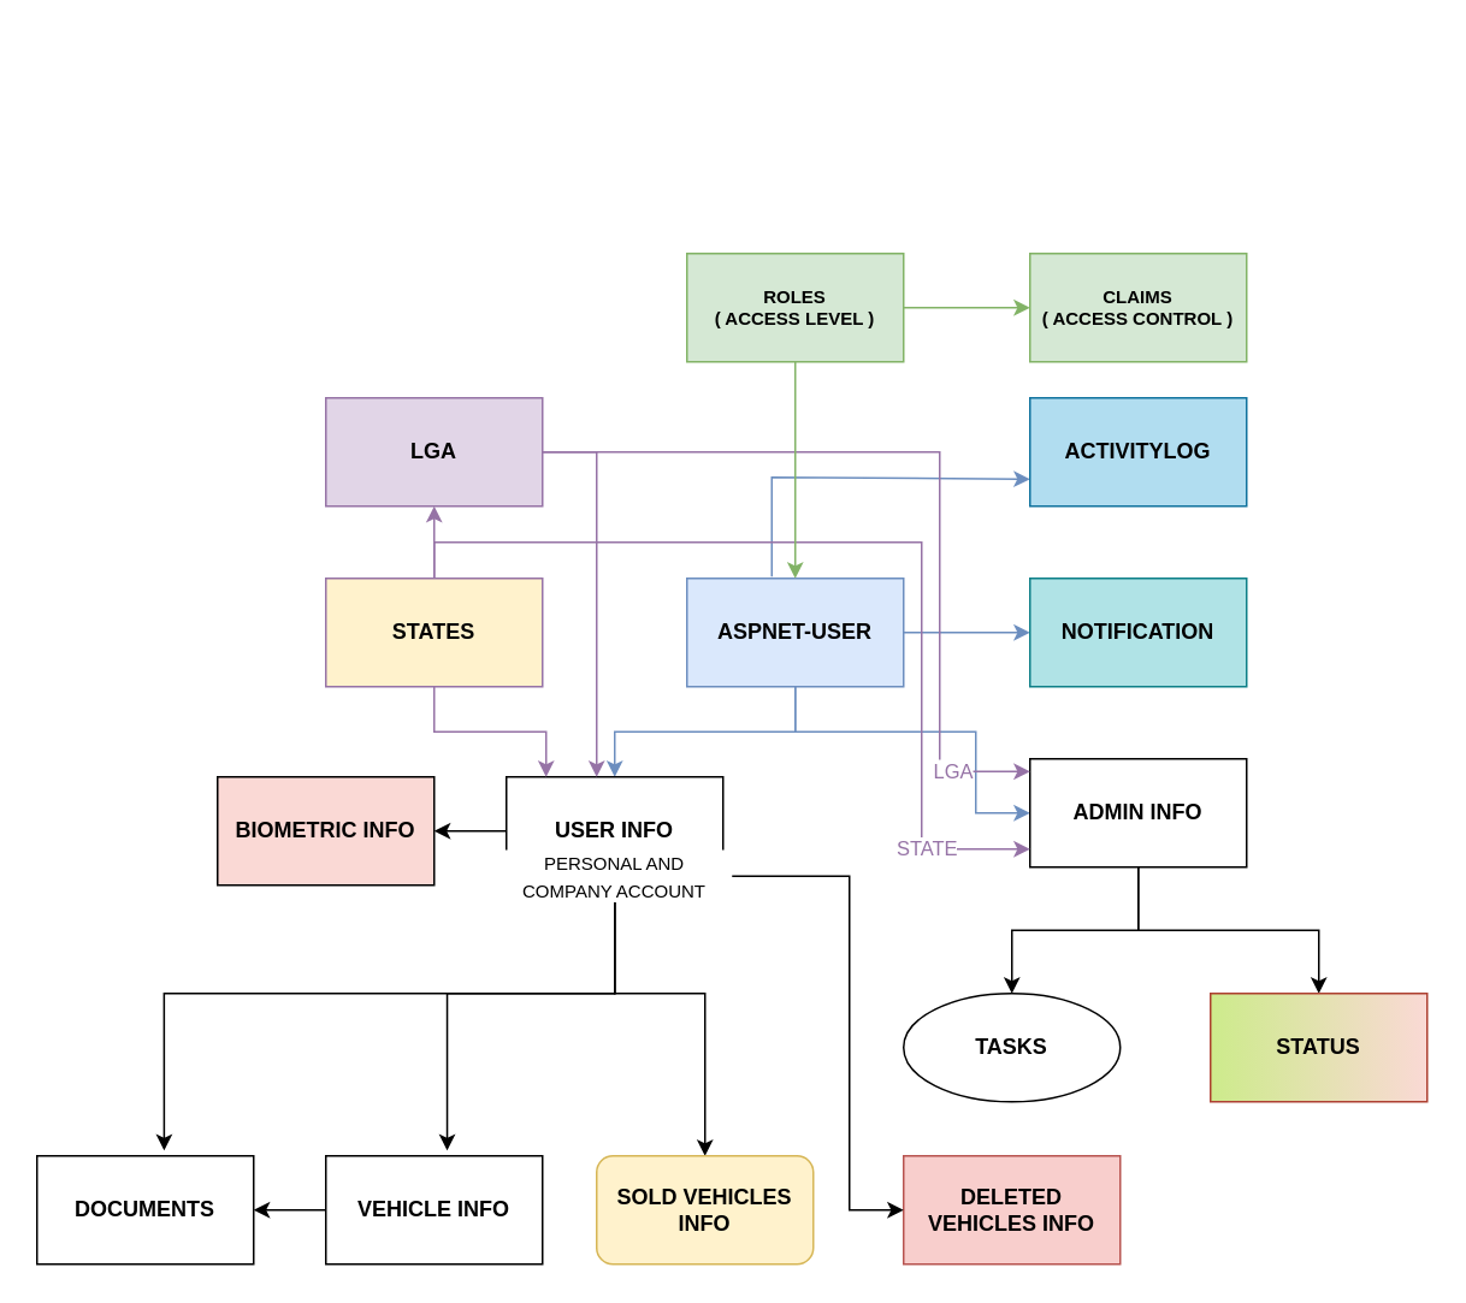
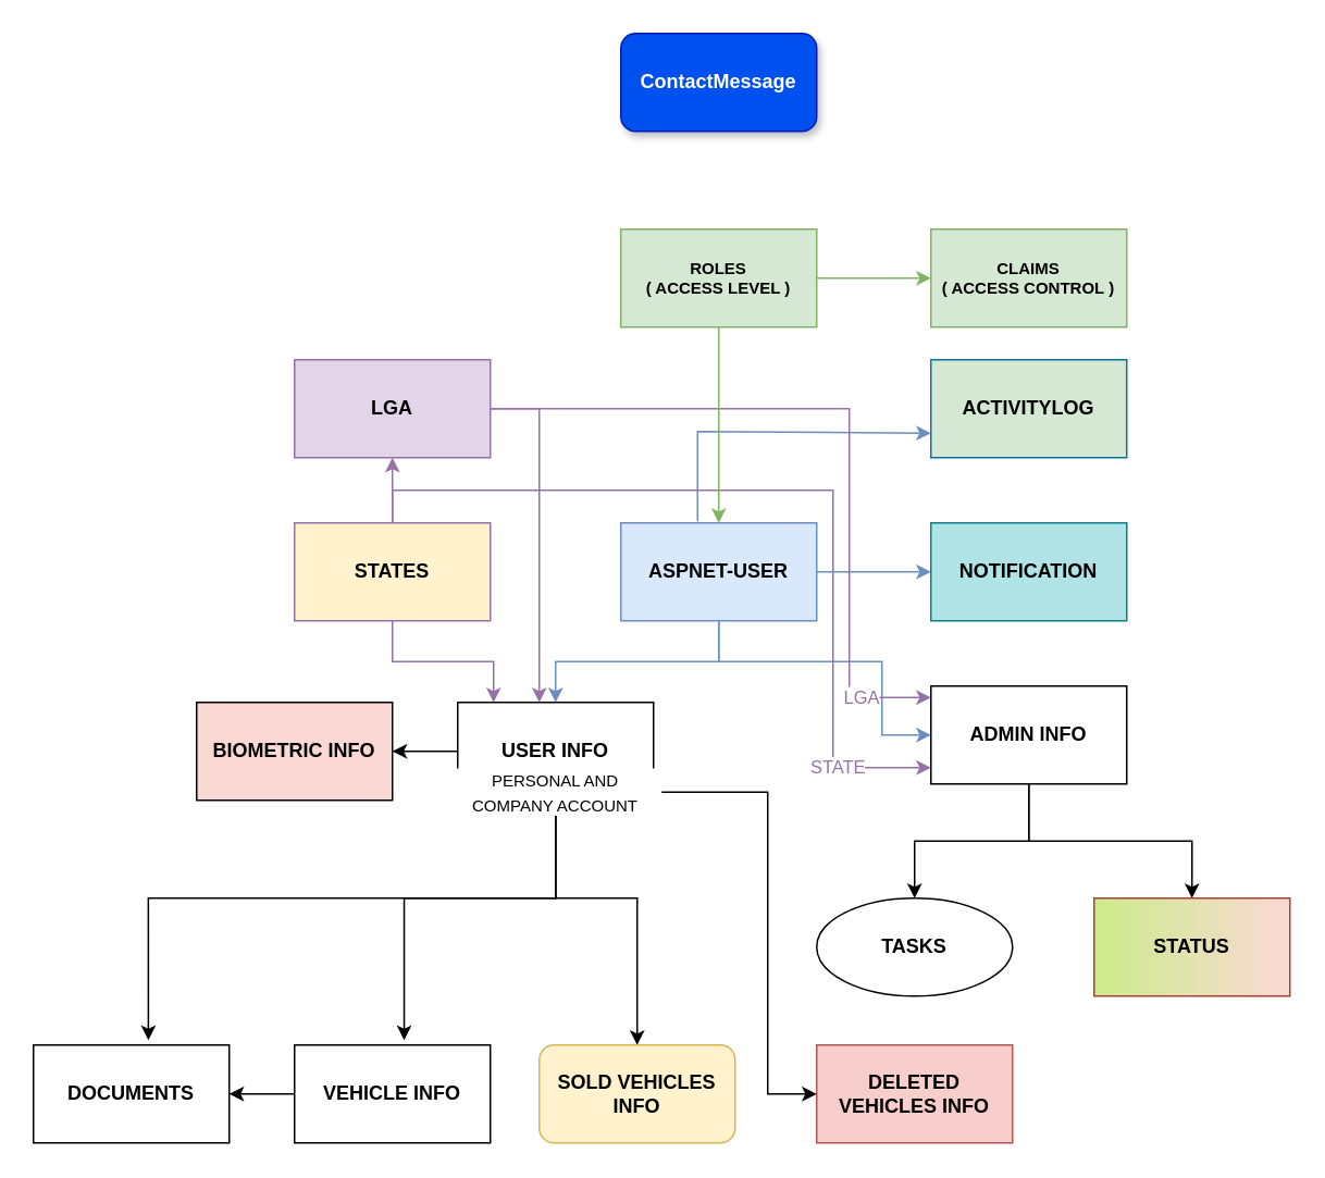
+ <mxCell id="40" value="&lt;b&gt;ContactMessage&lt;/b&gt;" style="rounded=1;whiteSpace=wrap;html=1;fillColor=#0050ef;fontColor=#ffffff;strokeColor=#001DBC;shadow=1;glass=0;sketch=0;" vertex="1" parent="1"><mxGeometry x="380" y="20" width="120" height="60" as="geometry" /></mxCell>
- <mxCell id="32" value="&lt;b&gt;ACTIVITYLOG&lt;/b&gt;" style="rounded=0;whiteSpace=wrap;html=1;fillColor=#b1ddf0;strokeColor=#10739e;" parent="1" vertex="1"><mxGeometry x="570" y="220" width="120" height="60" as="geometry" /></mxCell>
+ <mxCell id="32" value="&lt;b&gt;ACTIVITYLOG&lt;/b&gt;" style="rounded=0;whiteSpace=wrap;html=1;fillColor=#d5e8d4;strokeColor=#10739e;" parent="1" vertex="1"><mxGeometry x="570" y="220" width="120" height="60" as="geometry" /></mxCell>
